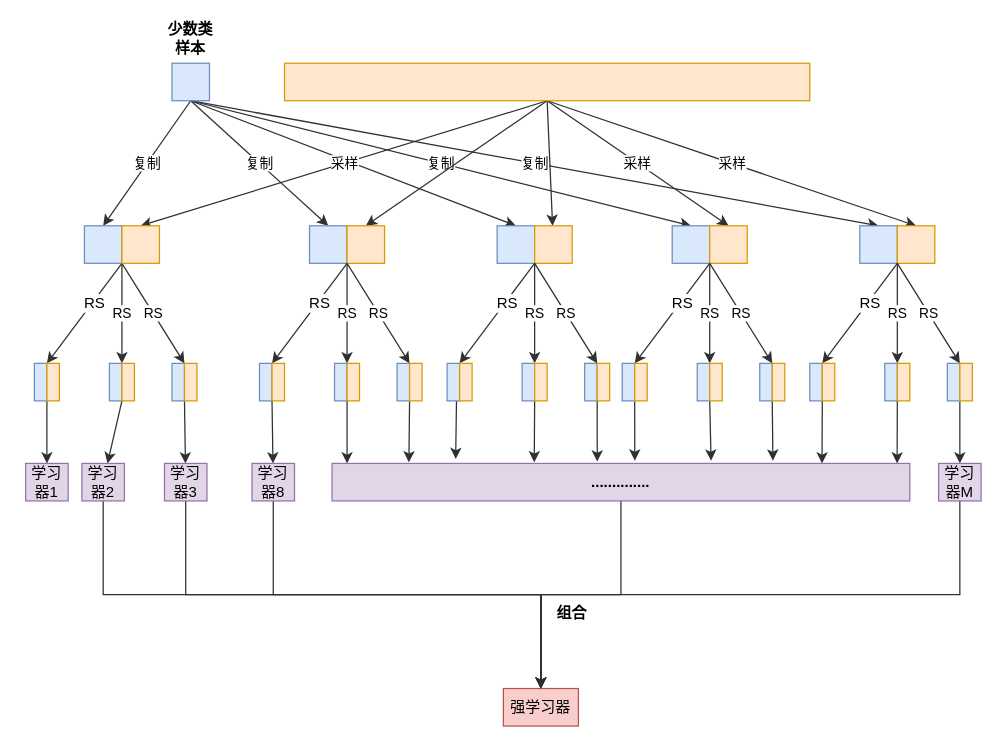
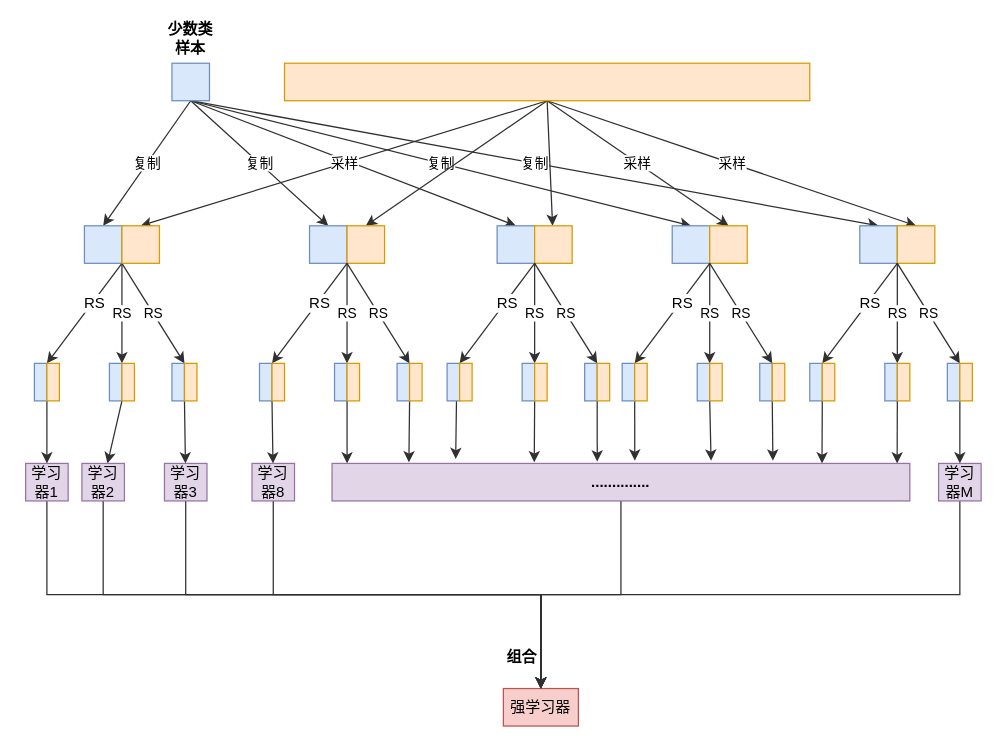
+ <mxCell id="29" style="edgeStyle=orthogonalEdgeStyle;rounded=0;orthogonalLoop=1;jettySize=auto;html=1;exitX=0.5;exitY=1;exitDx=0;exitDy=0;entryX=0.5;entryY=0;entryDx=0;entryDy=0;strokeColor=#303030;" edge="1" parent="1" source="30" target="31"><mxGeometry relative="1" as="geometry" /></mxCell>
- <mxCell id="32" value="&lt;b&gt;组合&lt;/b&gt;" style="text;html=1;strokeColor=none;fillColor=none;align=center;verticalAlign=middle;whiteSpace=wrap;rounded=0;" vertex="1" parent="1"><mxGeometry x="437" y="480" width="40" height="20" as="geometry" /></mxCell>
+ <mxCell id="32" value="&lt;b&gt;组合&lt;/b&gt;" style="text;html=1;strokeColor=none;fillColor=none;align=center;verticalAlign=middle;whiteSpace=wrap;rounded=0;" vertex="1" parent="1"><mxGeometry x="397" y="515" width="40" height="20" as="geometry" /></mxCell>
